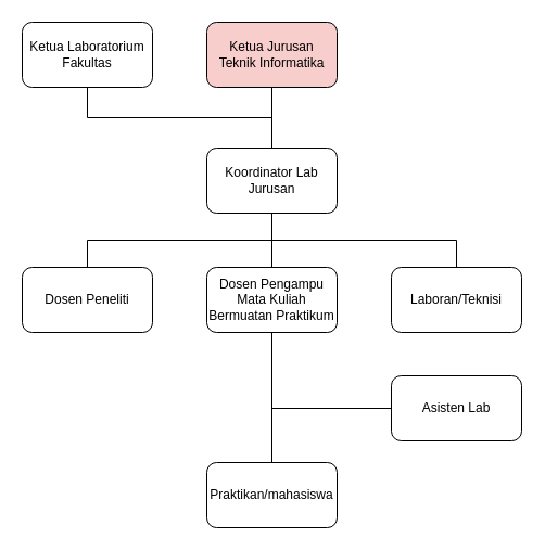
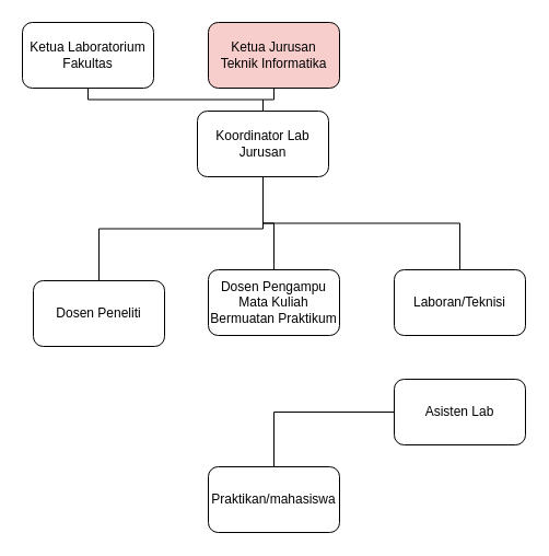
- <mxCell id="3" value="Koordinator Lab Jurusan" style="rounded=1;whiteSpace=wrap;html=1;" parent="1" vertex="1"><mxGeometry x="190" y="136" width="120" height="60" as="geometry" /></mxCell>
+ <mxCell id="3" value="Koordinator Lab Jurusan" style="rounded=1;whiteSpace=wrap;html=1;" parent="1" vertex="1"><mxGeometry x="180" y="101" width="120" height="60" as="geometry" /></mxCell>
- <mxCell id="8" value="Dosen Peneliti" style="rounded=1;whiteSpace=wrap;html=1;" parent="1" vertex="1"><mxGeometry x="20" y="246" width="120" height="60" as="geometry" /></mxCell>
+ <mxCell id="8" value="Dosen Peneliti" style="rounded=1;whiteSpace=wrap;html=1;" parent="1" vertex="1"><mxGeometry x="30" y="256" width="120" height="60" as="geometry" /></mxCell>
- <mxCell id="13" value="" style="endArrow=none;html=1;rounded=0;exitX=0.5;exitY=0;exitDx=0;exitDy=0;entryX=0.5;entryY=1;entryDx=0;entryDy=0;edgeStyle=orthogonalEdgeStyle;" parent="1" source="9" target="5" edge="1"><mxGeometry width="50" height="50" relative="1" as="geometry"><mxPoint x="620" y="366" as="sourcePoint" /><mxPoint x="360" y="316" as="targetPoint" /></mxGeometry></mxCell>
